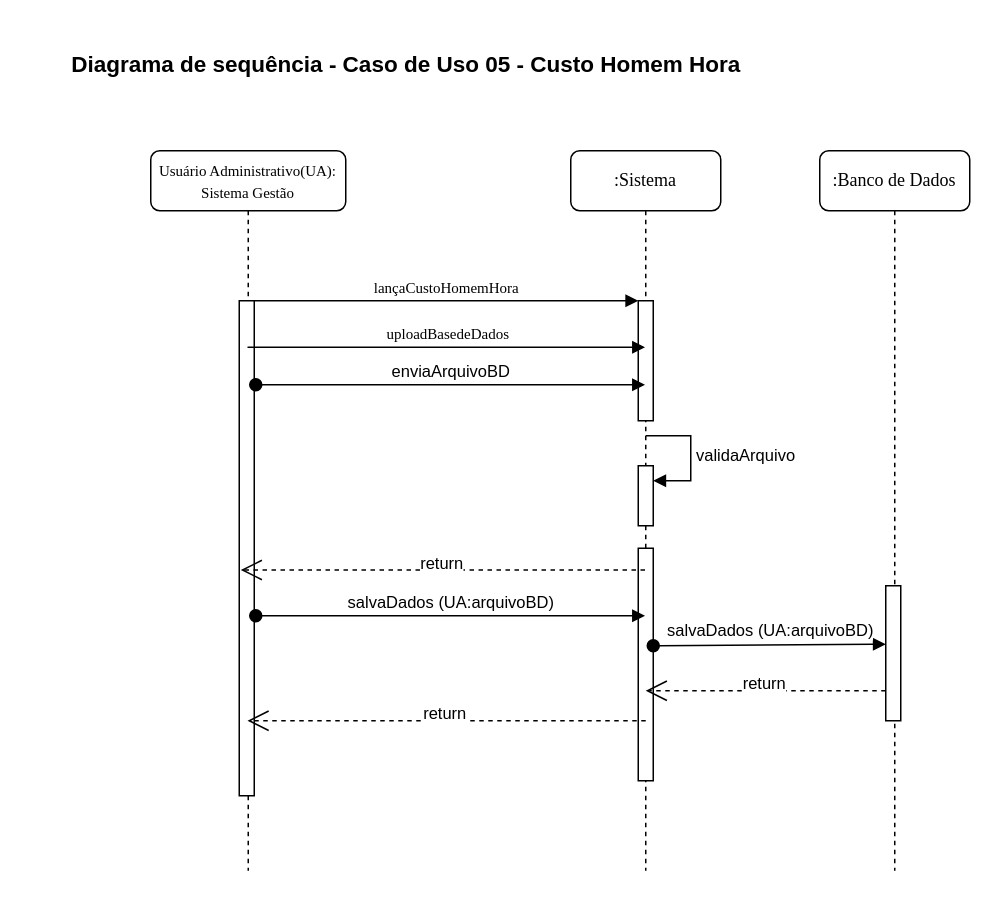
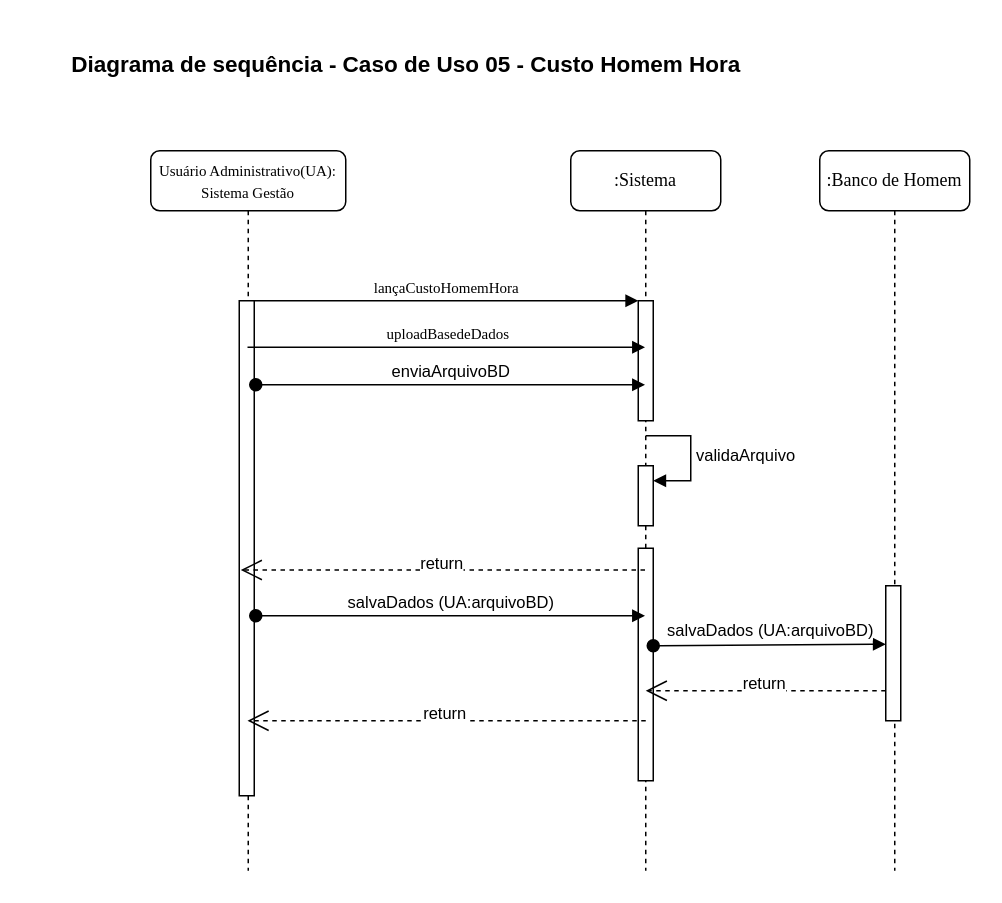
- <mxCell id="7" value=":Banco de Dados" style="shape=umlLifeline;perimeter=lifelinePerimeter;whiteSpace=wrap;html=1;container=1;collapsible=0;recursiveResize=0;outlineConnect=0;rounded=1;shadow=0;comic=0;labelBackgroundColor=none;strokeWidth=1;fontFamily=Verdana;fontSize=12;align=center;" parent="1" vertex="1"><mxGeometry x="546" y="100" width="100" height="480" as="geometry" /></mxCell>
+ <mxCell id="7" value=":Banco de Homem" style="shape=umlLifeline;perimeter=lifelinePerimeter;whiteSpace=wrap;html=1;container=1;collapsible=0;recursiveResize=0;outlineConnect=0;rounded=1;shadow=0;comic=0;labelBackgroundColor=none;strokeWidth=1;fontFamily=Verdana;fontSize=12;align=center;" parent="1" vertex="1"><mxGeometry x="546" y="100" width="100" height="480" as="geometry" /></mxCell>
